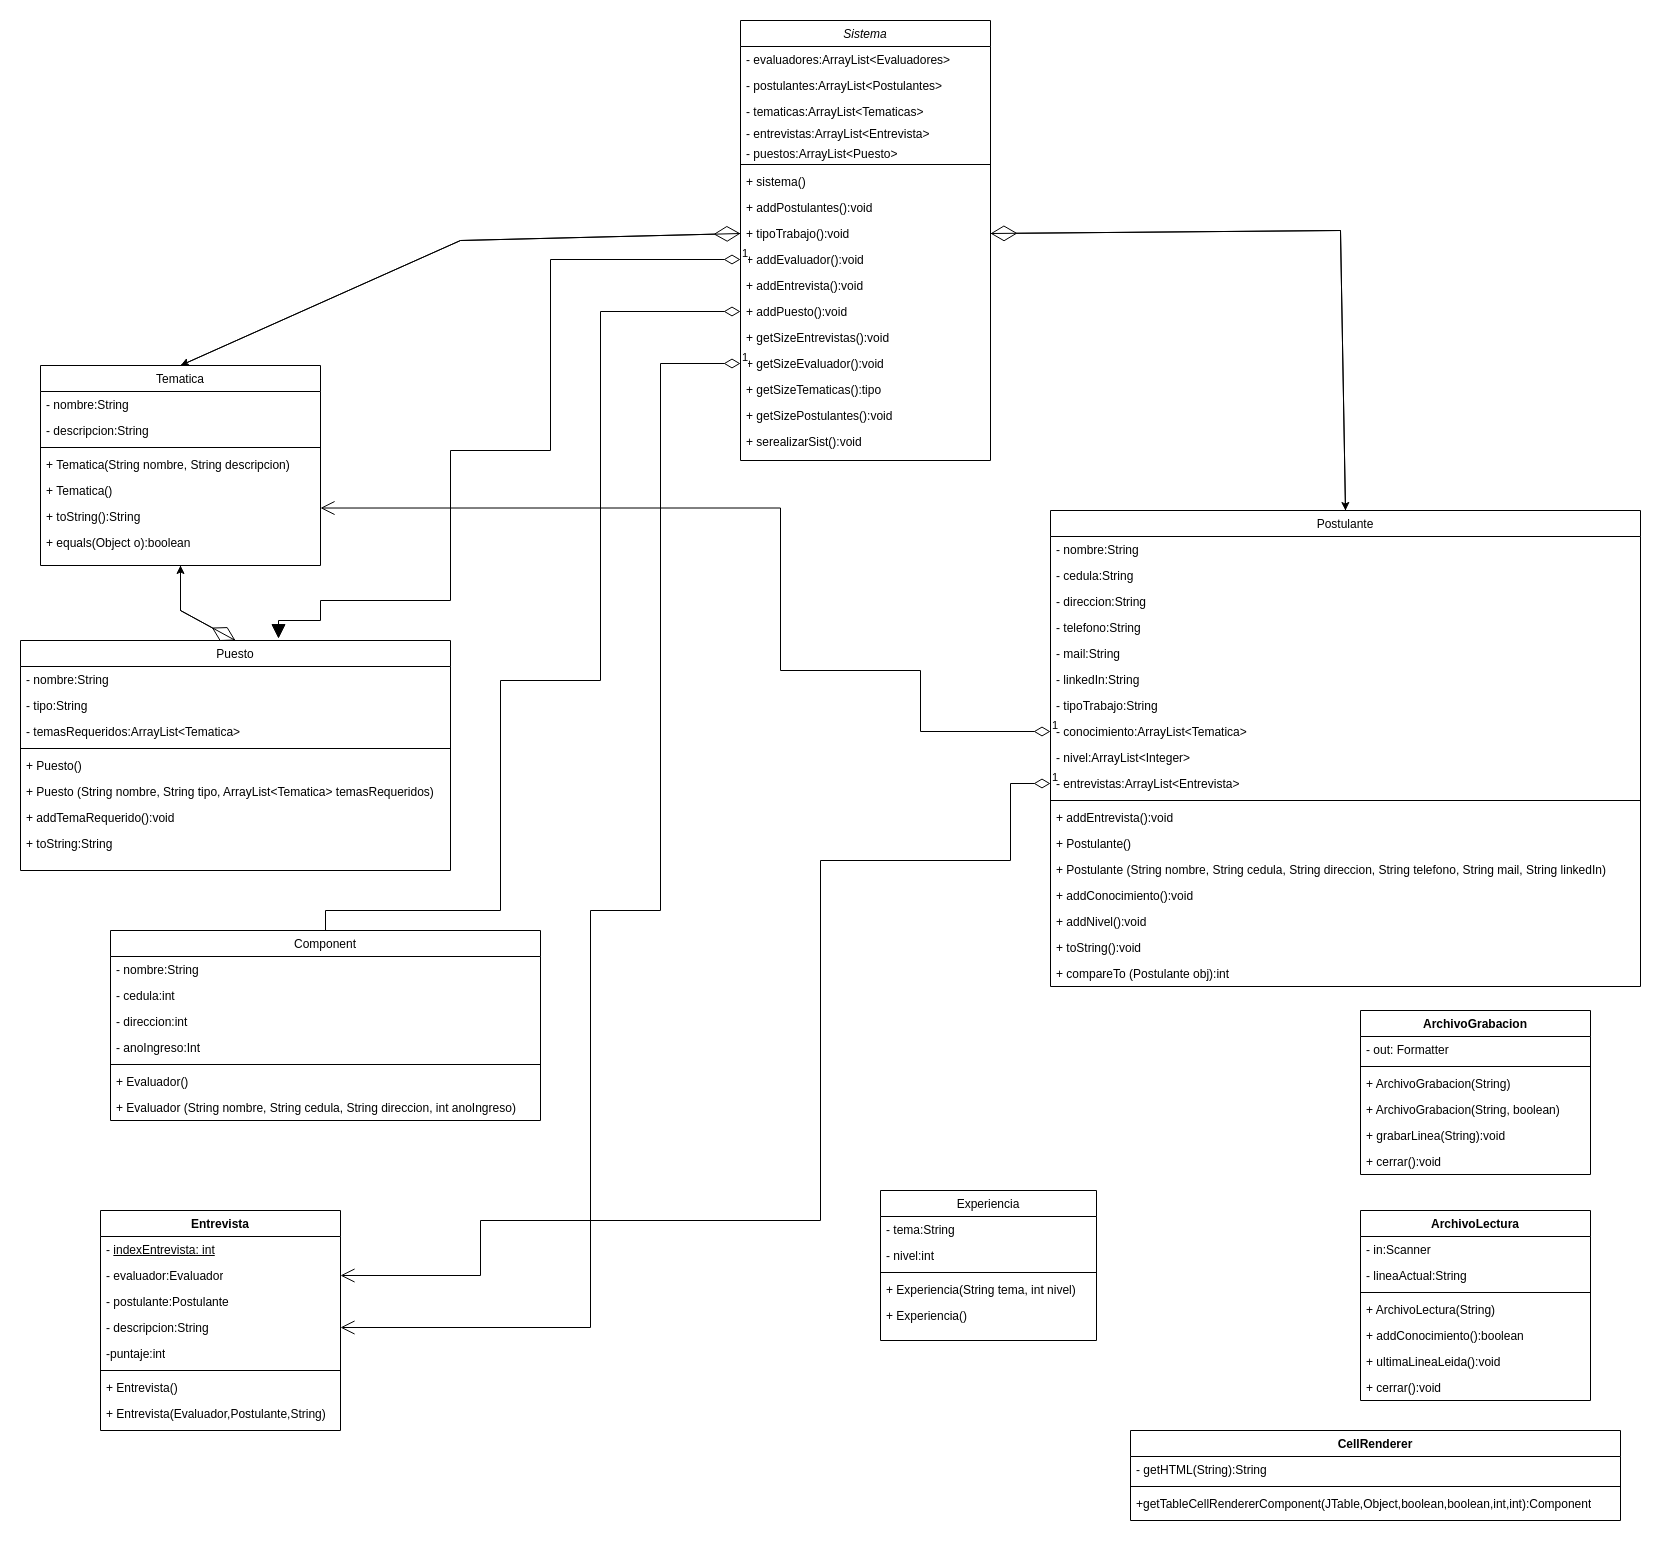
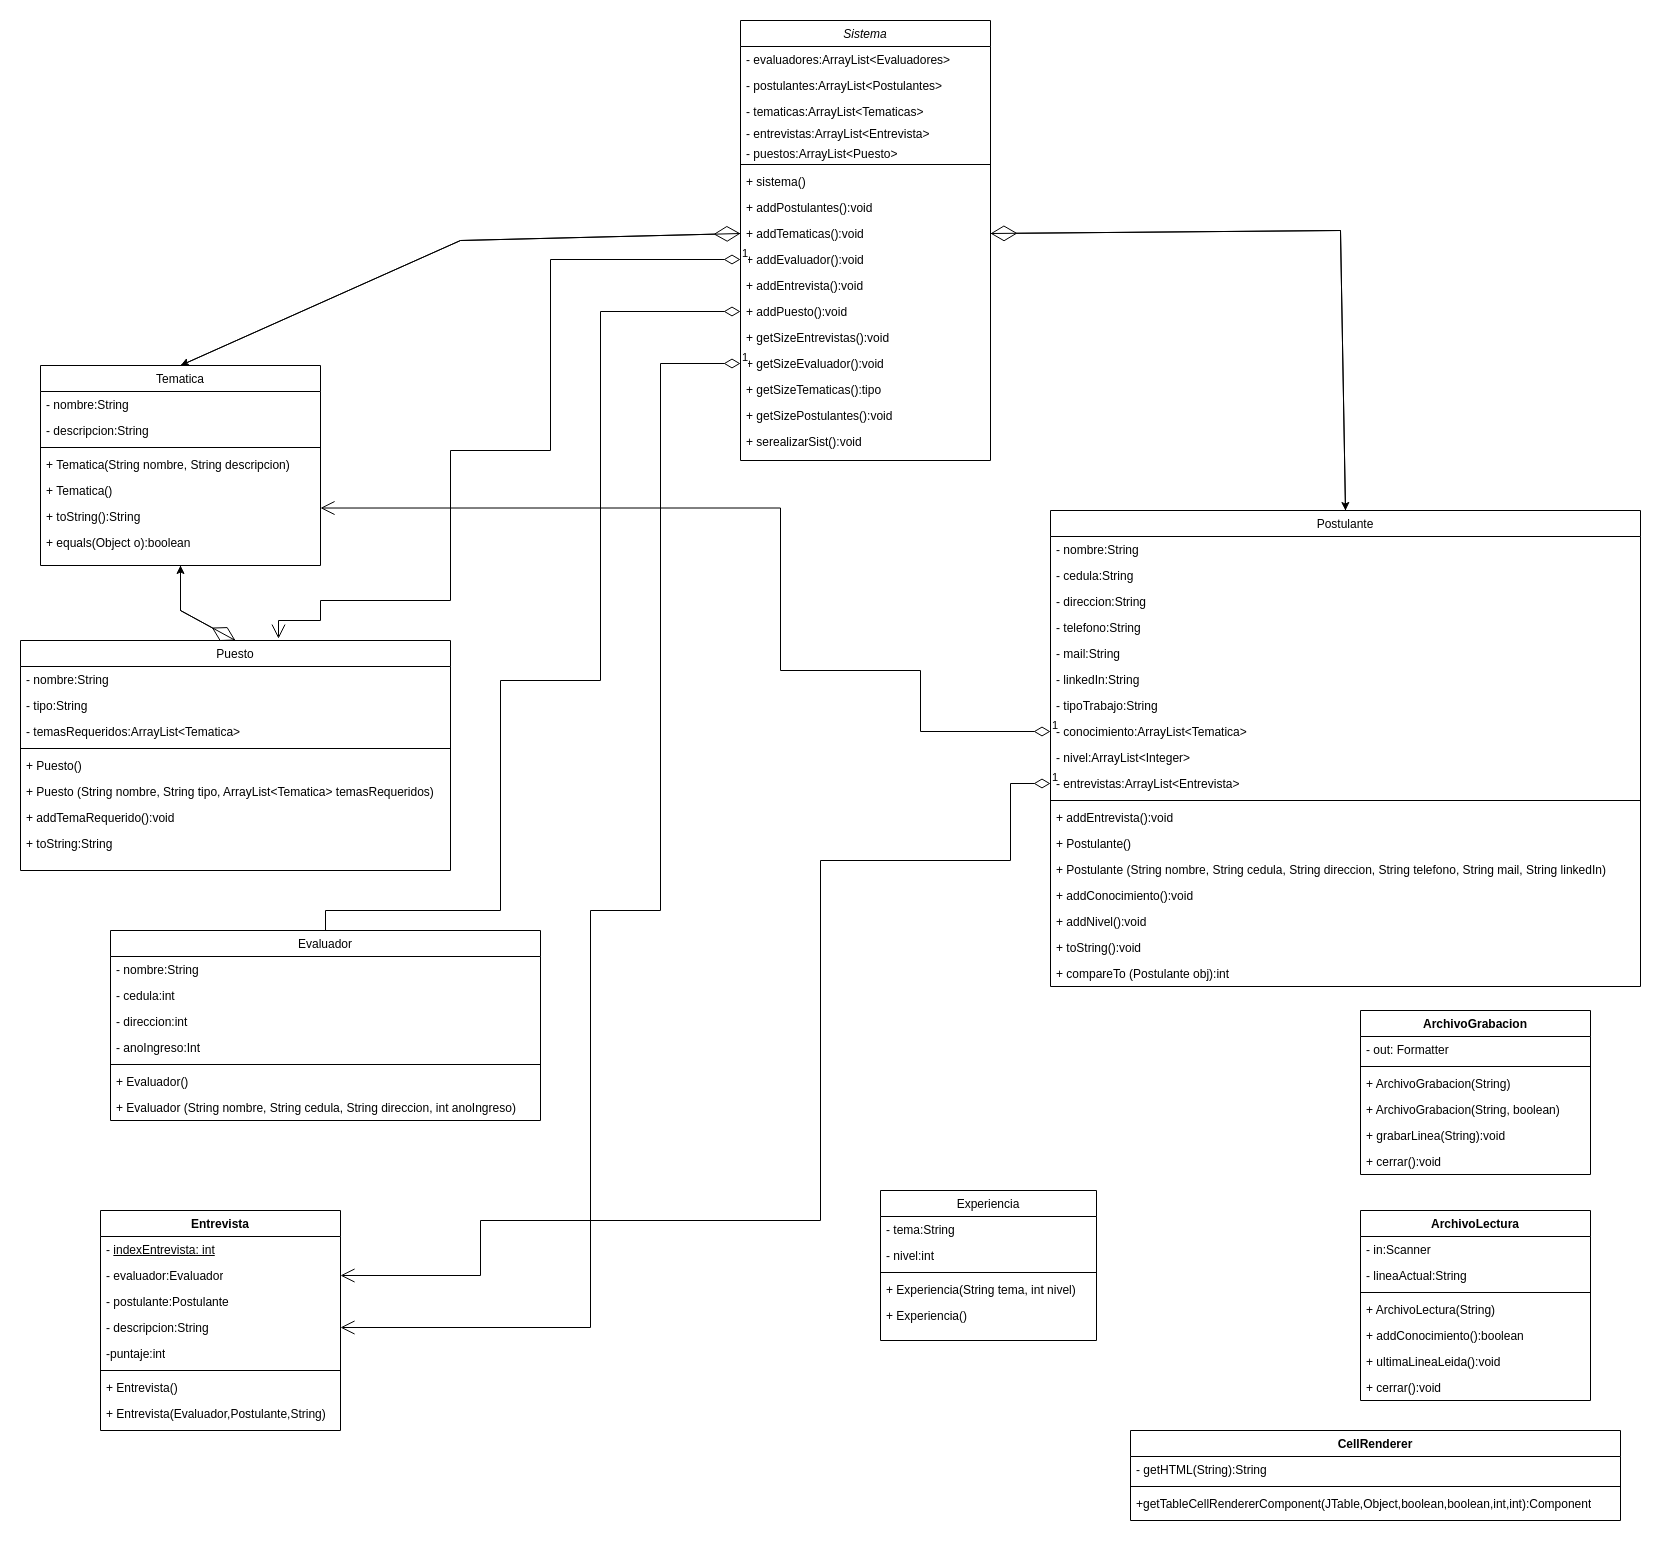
- <mxCell id="11" value="+ tipoTrabajo():void" style="text;align=left;verticalAlign=top;spacingLeft=4;spacingRight=4;overflow=hidden;rotatable=0;points=[[0,0.5],[1,0.5]];portConstraint=eastwest;" parent="2" vertex="1"><mxGeometry y="200" width="250" height="26" as="geometry" /></mxCell>
+ <mxCell id="11" value="+ addTematicas():void" style="text;align=left;verticalAlign=top;spacingLeft=4;spacingRight=4;overflow=hidden;rotatable=0;points=[[0,0.5],[1,0.5]];portConstraint=eastwest;" parent="2" vertex="1"><mxGeometry y="200" width="250" height="26" as="geometry" /></mxCell>
- <mxCell id="106" value="1" style="endArrow=block;html=1;endSize=12;startArrow=diamondThin;startSize=14;startFill=0;edgeStyle=orthogonalEdgeStyle;align=left;verticalAlign=bottom;rounded=0;exitX=0;exitY=0.5;exitDx=0;exitDy=0;entryX=0.6;entryY=-0.008;entryDx=0;entryDy=0;entryPerimeter=0;" edge="1" parent="1" source="12" target="39"><mxGeometry x="-1" y="3" relative="1" as="geometry"><mxPoint x="440" y="300" as="sourcePoint" /><mxPoint x="230" y="640" as="targetPoint" /><Array as="points"><mxPoint x="550" y="259" /><mxPoint x="550" y="450" /><mxPoint x="450" y="450" /><mxPoint x="450" y="600" /><mxPoint x="320" y="600" /><mxPoint x="320" y="620" /><mxPoint x="278" y="620" /></Array></mxGeometry></mxCell>
+ <mxCell id="106" value="1" style="endArrow=open;html=1;endSize=12;startArrow=diamondThin;startSize=14;startFill=0;edgeStyle=orthogonalEdgeStyle;align=left;verticalAlign=bottom;rounded=0;exitX=0;exitY=0.5;exitDx=0;exitDy=0;entryX=0.6;entryY=-0.008;entryDx=0;entryDy=0;entryPerimeter=0;" edge="1" parent="1" source="12" target="39"><mxGeometry x="-1" y="3" relative="1" as="geometry"><mxPoint x="440" y="300" as="sourcePoint" /><mxPoint x="230" y="640" as="targetPoint" /><Array as="points"><mxPoint x="550" y="259" /><mxPoint x="550" y="450" /><mxPoint x="450" y="450" /><mxPoint x="450" y="600" /><mxPoint x="320" y="600" /><mxPoint x="320" y="620" /><mxPoint x="278" y="620" /></Array></mxGeometry></mxCell>
- <mxCell id="77" value="Component" style="swimlane;fontStyle=0;align=center;verticalAlign=top;childLayout=stackLayout;horizontal=1;startSize=26;horizontalStack=0;resizeParent=1;resizeLast=0;collapsible=1;marginBottom=0;rounded=0;shadow=0;strokeWidth=1;" vertex="1" parent="1"><mxGeometry x="110" y="930" width="430" height="190" as="geometry"><mxRectangle x="550" y="140" width="160" height="26" as="alternateBounds" /></mxGeometry></mxCell>
+ <mxCell id="77" value="Evaluador" style="swimlane;fontStyle=0;align=center;verticalAlign=top;childLayout=stackLayout;horizontal=1;startSize=26;horizontalStack=0;resizeParent=1;resizeLast=0;collapsible=1;marginBottom=0;rounded=0;shadow=0;strokeWidth=1;" vertex="1" parent="1"><mxGeometry x="110" y="930" width="430" height="190" as="geometry"><mxRectangle x="550" y="140" width="160" height="26" as="alternateBounds" /></mxGeometry></mxCell>
